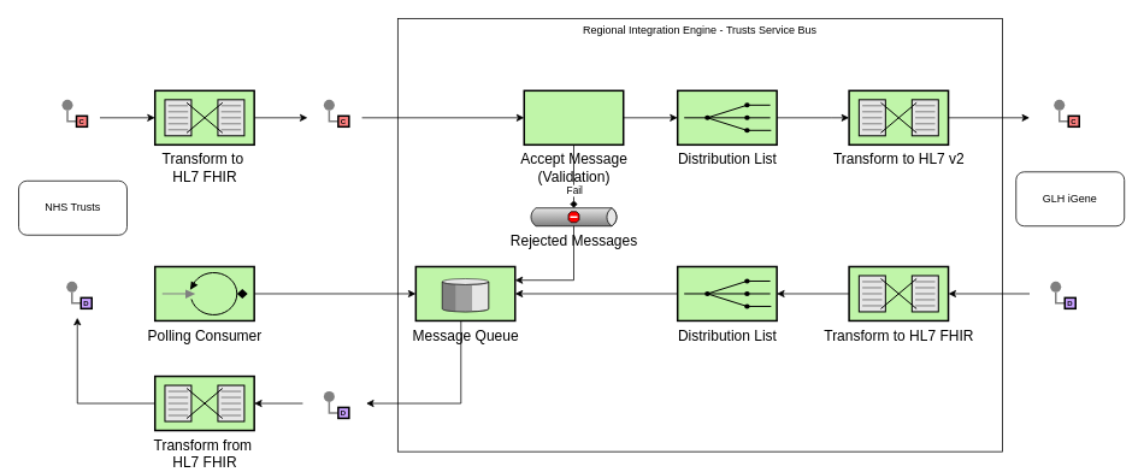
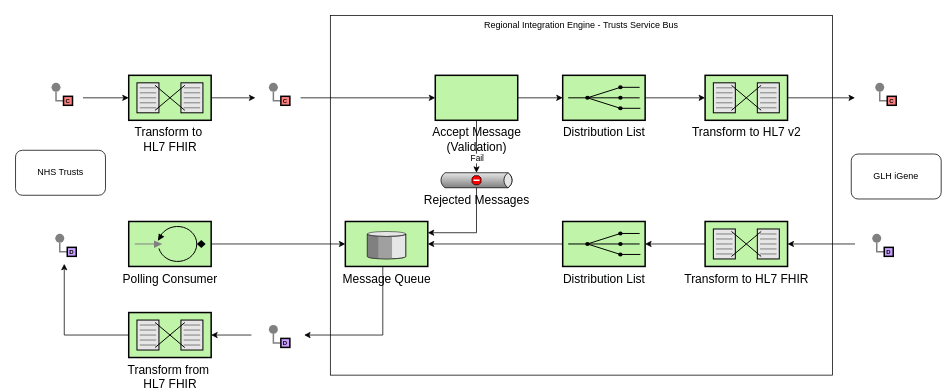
- <mxCell id="38" value="GLH iGene" style="rounded=1;whiteSpace=wrap;html=1;" vertex="1" parent="1"><mxGeometry x="1125" y="190" width="120" height="60" as="geometry" /></mxCell>
+ <mxCell id="38" value="GLH iGene" style="rounded=1;whiteSpace=wrap;html=1;" vertex="1" parent="1"><mxGeometry x="1135" y="205" width="120" height="60" as="geometry" /></mxCell>
- <mxCell id="8" style="edgeStyle=orthogonalEdgeStyle;rounded=0;orthogonalLoop=1;jettySize=auto;html=1;entryX=0;entryY=0;entryDx=50;entryDy=0;entryPerimeter=0;endArrow=diamond;" edge="1" parent="1" source="6" target="7"><mxGeometry relative="1" as="geometry" /></mxCell>
+ <mxCell id="8" style="edgeStyle=orthogonalEdgeStyle;rounded=0;orthogonalLoop=1;jettySize=auto;html=1;entryX=0;entryY=0;entryDx=50;entryDy=0;entryPerimeter=0;" edge="1" parent="1" source="6" target="7"><mxGeometry relative="1" as="geometry" /></mxCell>
